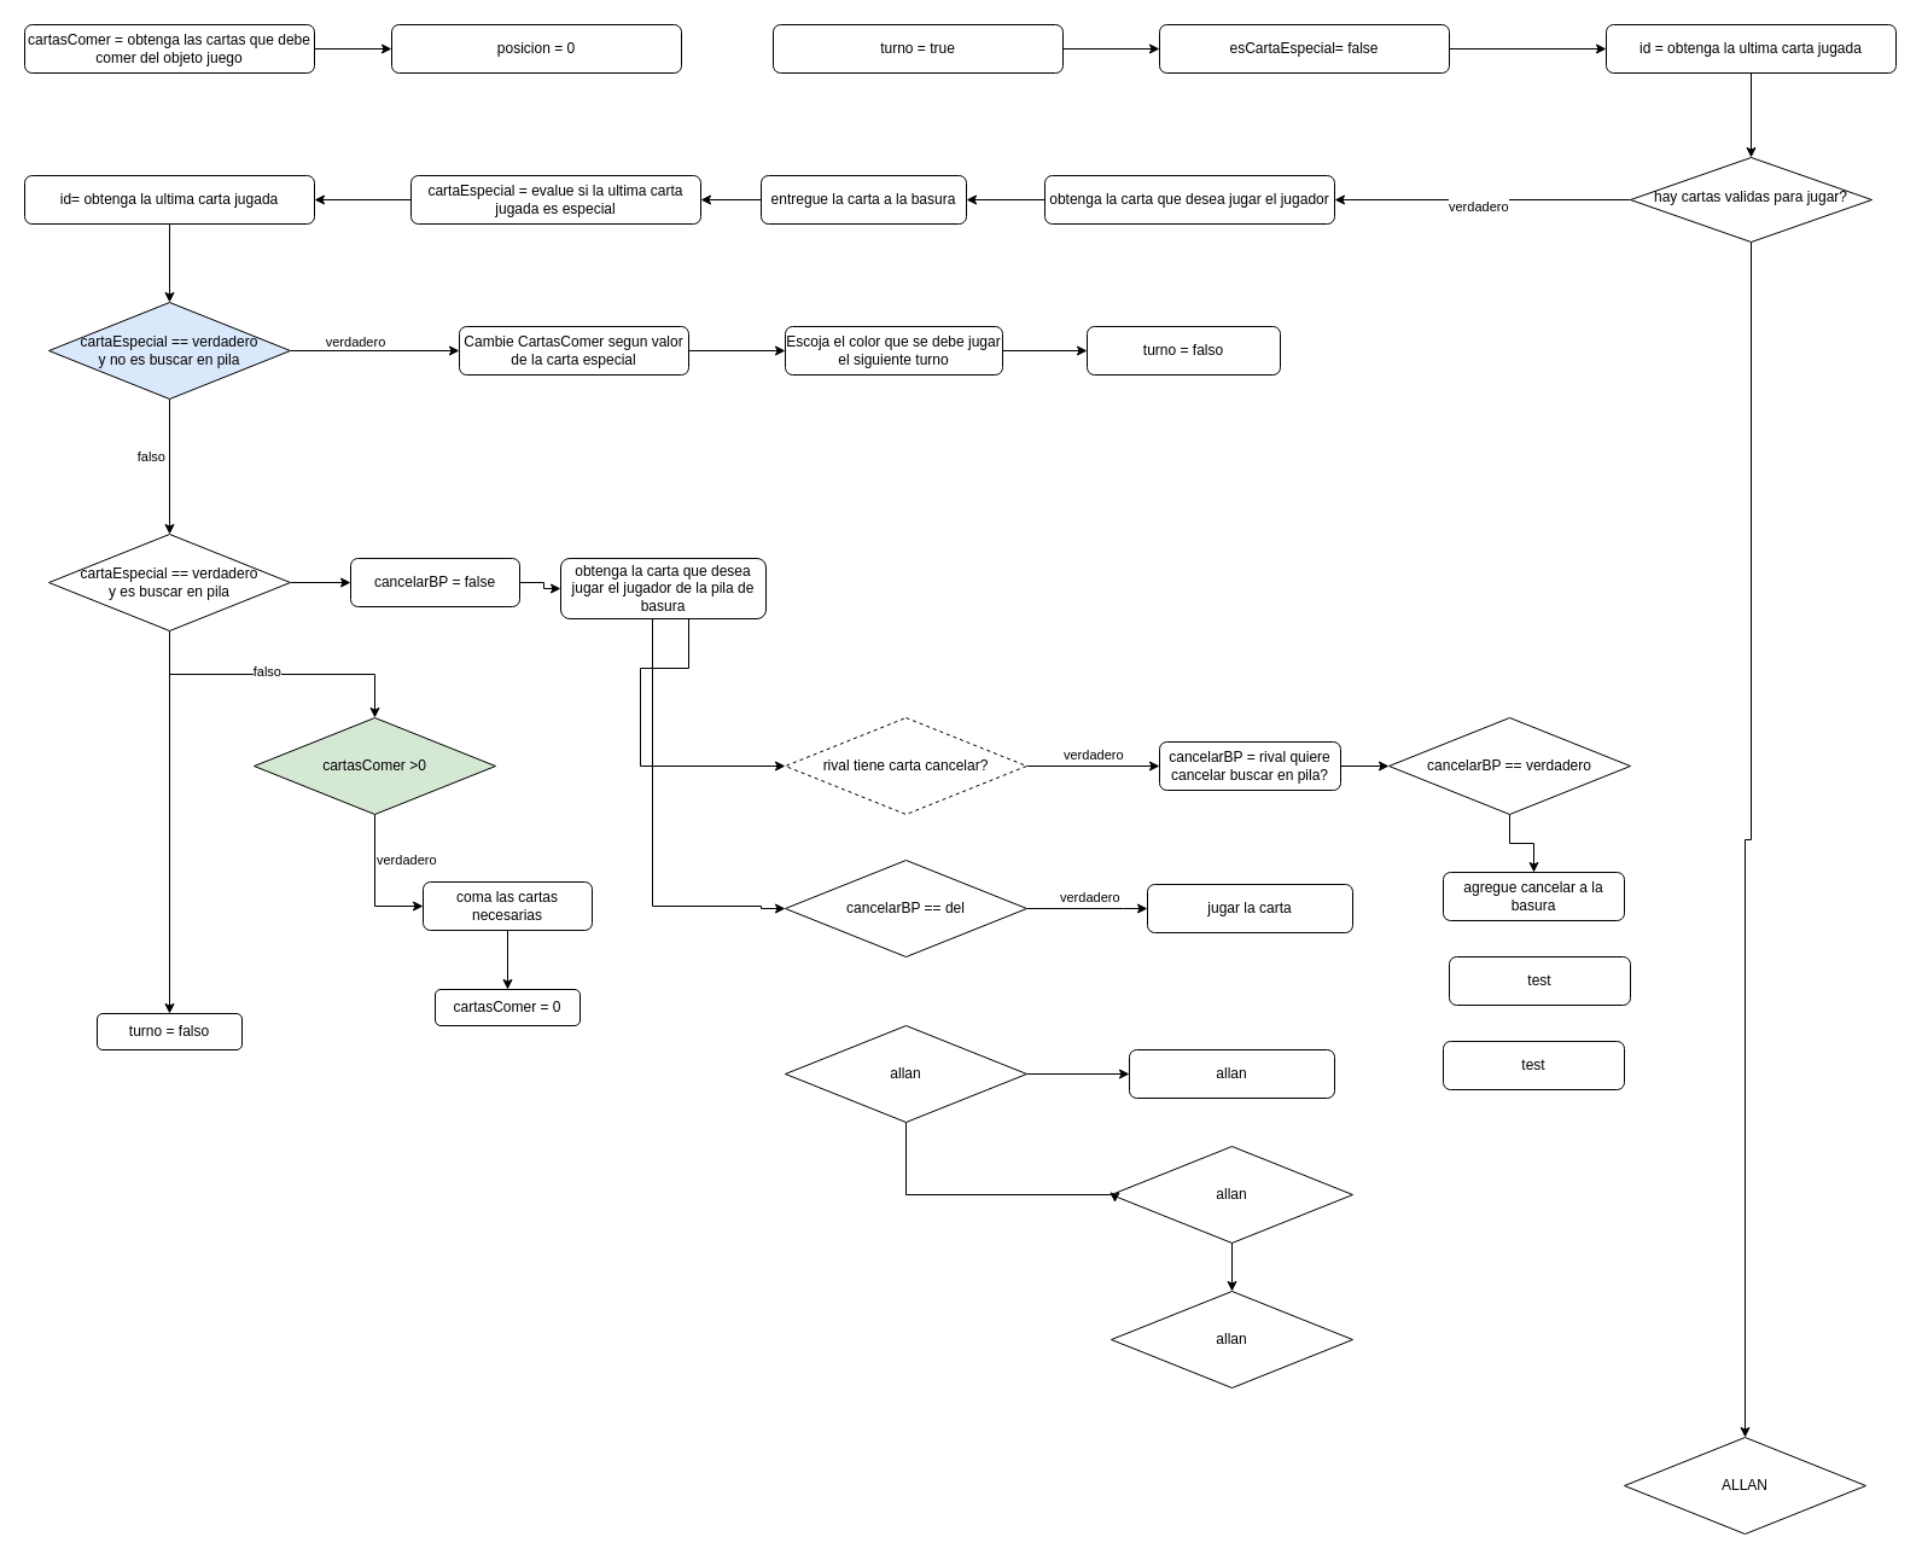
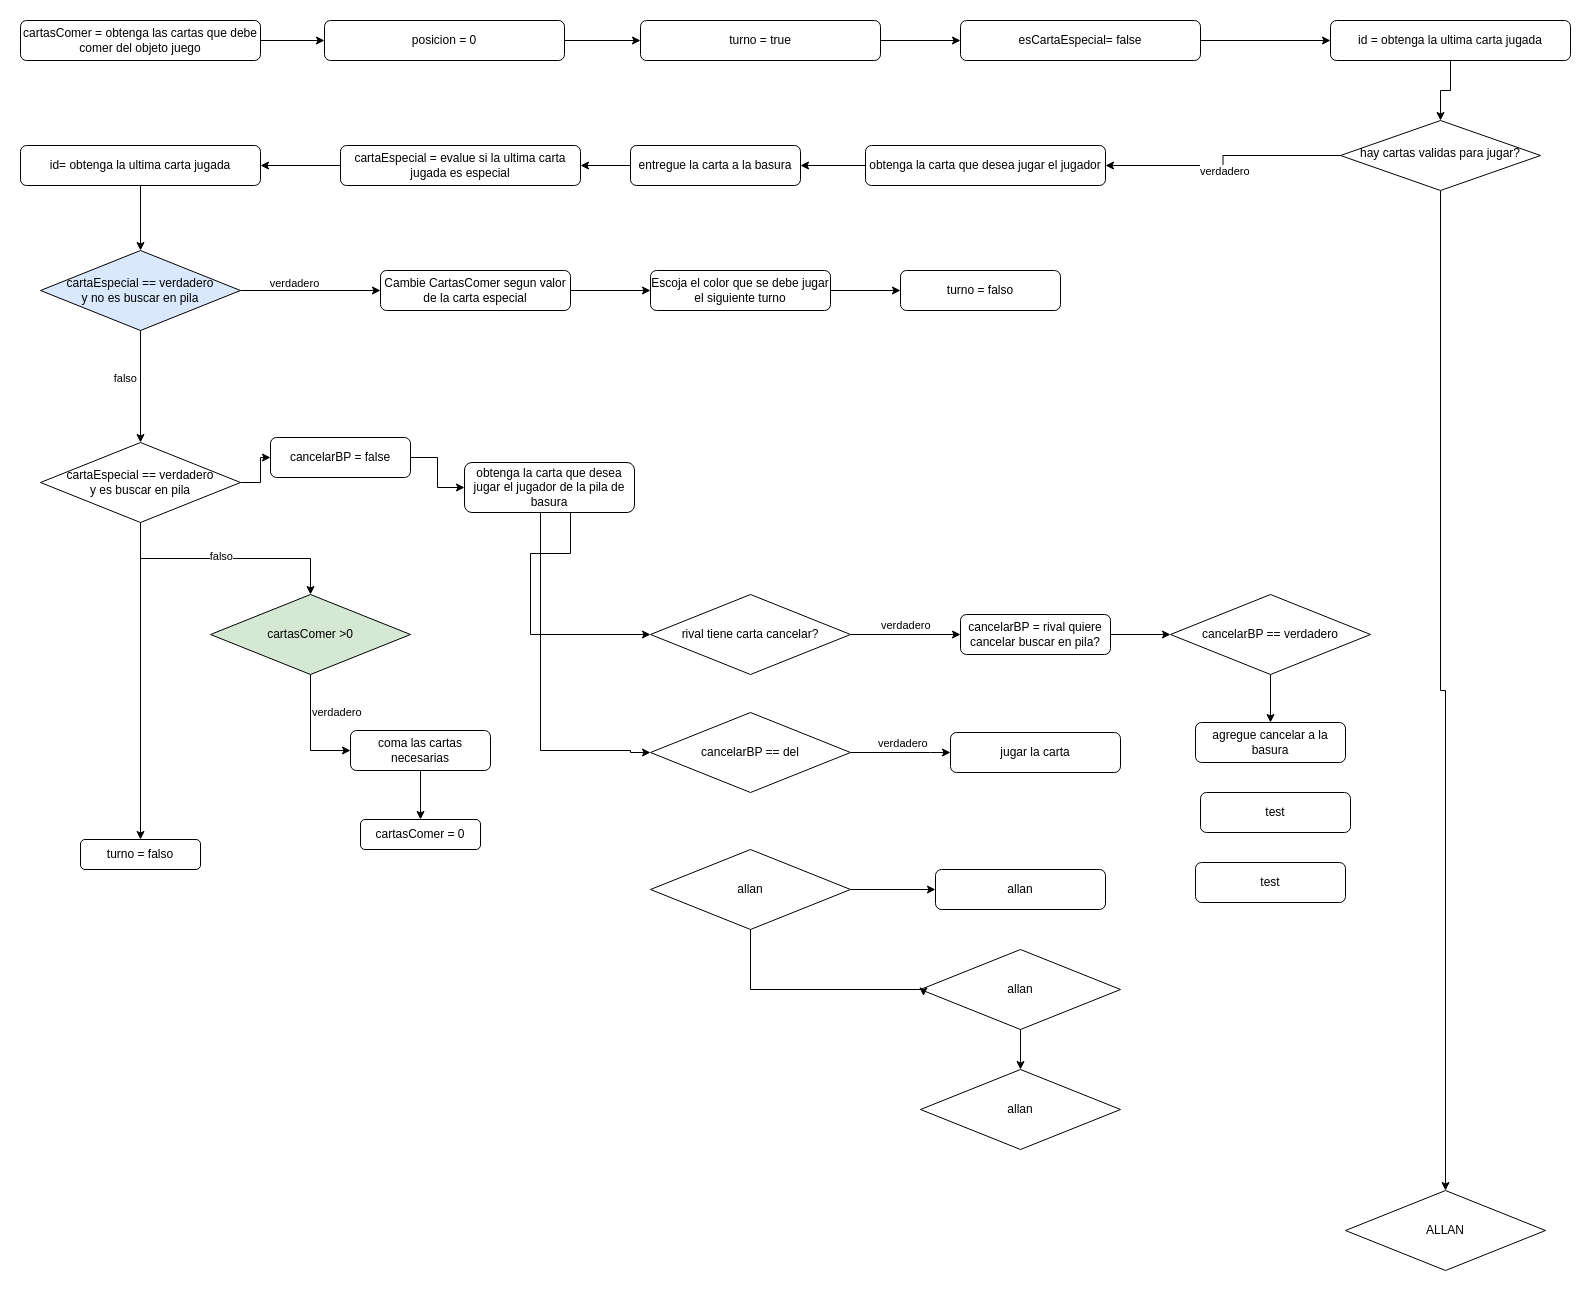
+ <mxCell id="2" value="" style="edgeStyle=orthogonalEdgeStyle;rounded=0;orthogonalLoop=1;jettySize=auto;html=1;" edge="1" parent="1" source="3" target="9"><mxGeometry relative="1" as="geometry" /></mxCell>
- <mxCell id="7" value="hay cartas validas para jugar?" style="rhombus;whiteSpace=wrap;html=1;shadow=0;fontFamily=Helvetica;fontSize=12;align=center;strokeWidth=1;spacing=6;spacingTop=-4;verticalAlign=middle;" parent="1" vertex="1"><mxGeometry x="1350" y="130" width="200" height="70" as="geometry" /></mxCell>
+ <mxCell id="7" value="hay cartas validas para jugar?" style="rhombus;whiteSpace=wrap;html=1;shadow=0;fontFamily=Helvetica;fontSize=12;align=center;strokeWidth=1;spacing=6;spacingTop=-4;verticalAlign=middle;" parent="1" vertex="1"><mxGeometry x="1340" y="120" width="200" height="70" as="geometry" /></mxCell>
- <mxCell id="53" value="cancelarBP = false" style="rounded=1;whiteSpace=wrap;html=1;fontSize=12;glass=0;strokeWidth=1;shadow=0;" vertex="1" parent="1"><mxGeometry x="290" y="462" width="140" height="40" as="geometry" /></mxCell>
+ <mxCell id="53" value="cancelarBP = false" style="rounded=1;whiteSpace=wrap;html=1;fontSize=12;glass=0;strokeWidth=1;shadow=0;" vertex="1" parent="1"><mxGeometry x="270" y="437" width="140" height="40" as="geometry" /></mxCell>
- <mxCell id="42" value="rival tiene carta cancelar?" style="rhombus;whiteSpace=wrap;html=1;dashed=1;" vertex="1" parent="1"><mxGeometry x="650" y="594" width="200" height="80" as="geometry" /></mxCell>
+ <mxCell id="42" value="rival tiene carta cancelar?" style="rhombus;whiteSpace=wrap;html=1;" vertex="1" parent="1"><mxGeometry x="650" y="594" width="200" height="80" as="geometry" /></mxCell>
- <mxCell id="44" value="cancelarBP == verdadero" style="rhombus;whiteSpace=wrap;html=1;" vertex="1" parent="1"><mxGeometry x="1150" y="594" width="200" height="80" as="geometry" /></mxCell>
+ <mxCell id="44" value="cancelarBP == verdadero" style="rhombus;whiteSpace=wrap;html=1;" vertex="1" parent="1"><mxGeometry x="1170" y="594" width="200" height="80" as="geometry" /></mxCell>
